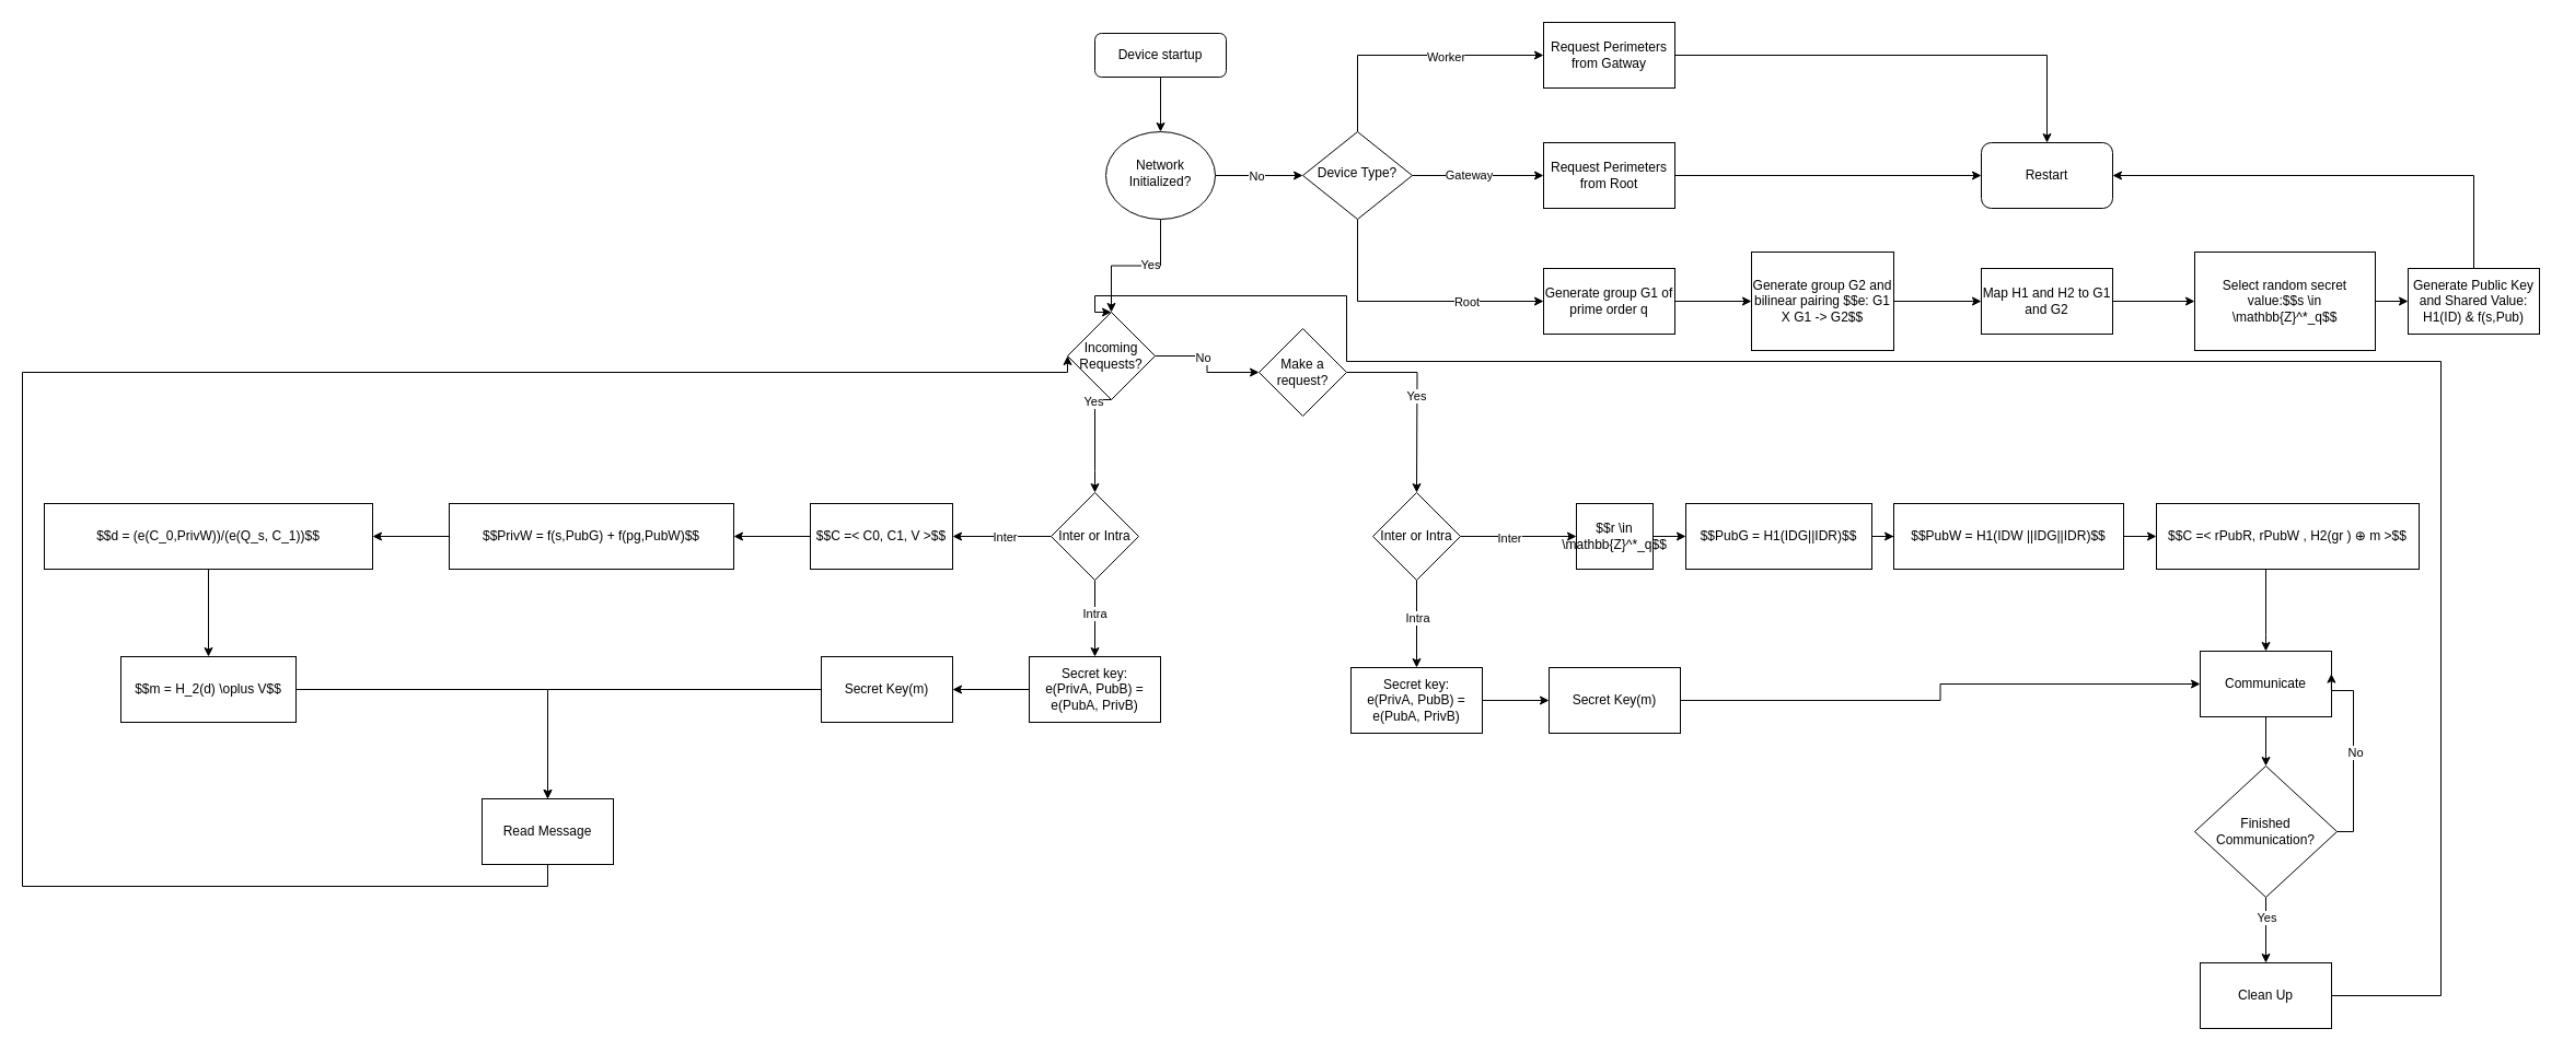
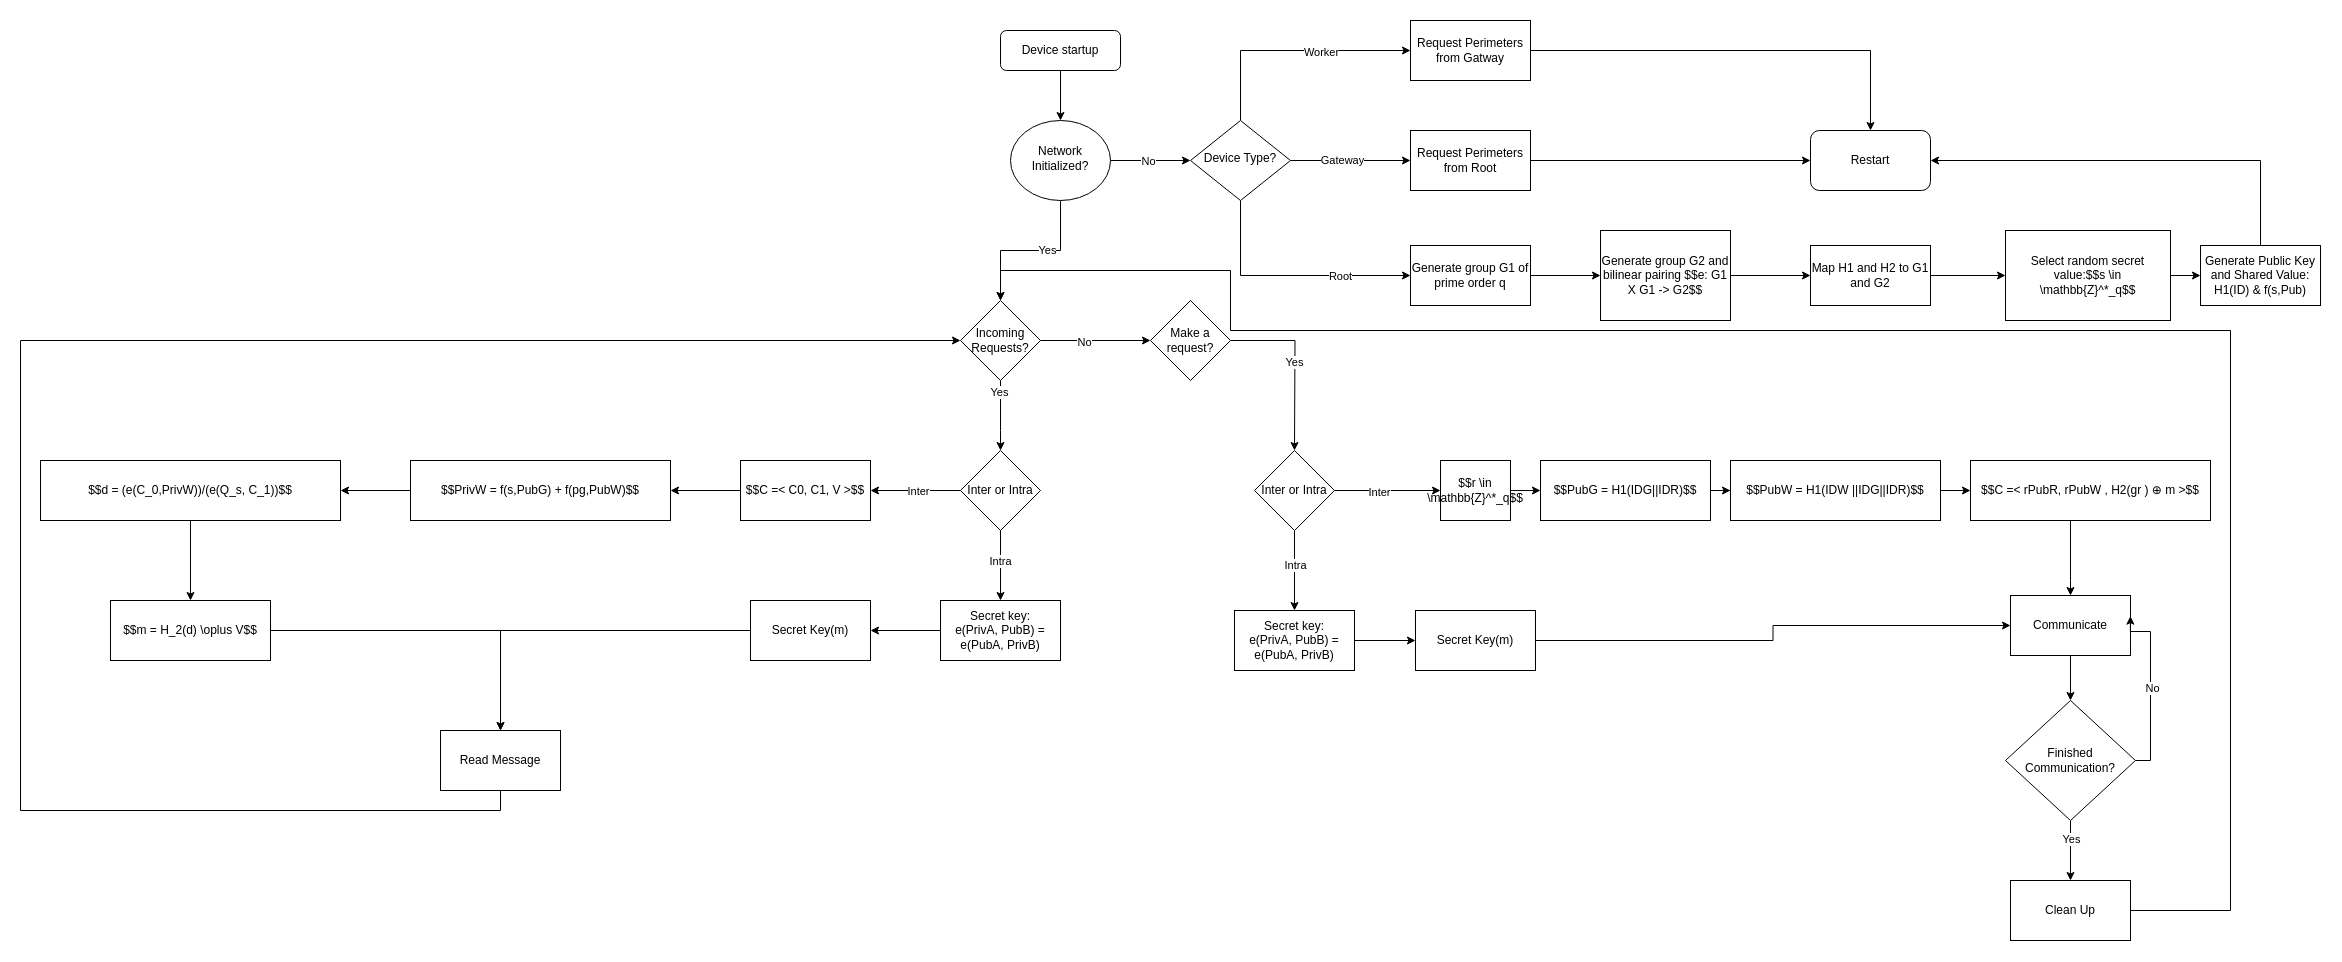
- <mxCell id="35" value="Incoming Requests?" style="rhombus;whiteSpace=wrap;html=1;" vertex="1" parent="1"><mxGeometry x="975" y="285" width="80" height="80" as="geometry" /></mxCell>
+ <mxCell id="35" value="Incoming Requests?" style="rhombus;whiteSpace=wrap;html=1;" vertex="1" parent="1"><mxGeometry x="960" y="300" width="80" height="80" as="geometry" /></mxCell>
